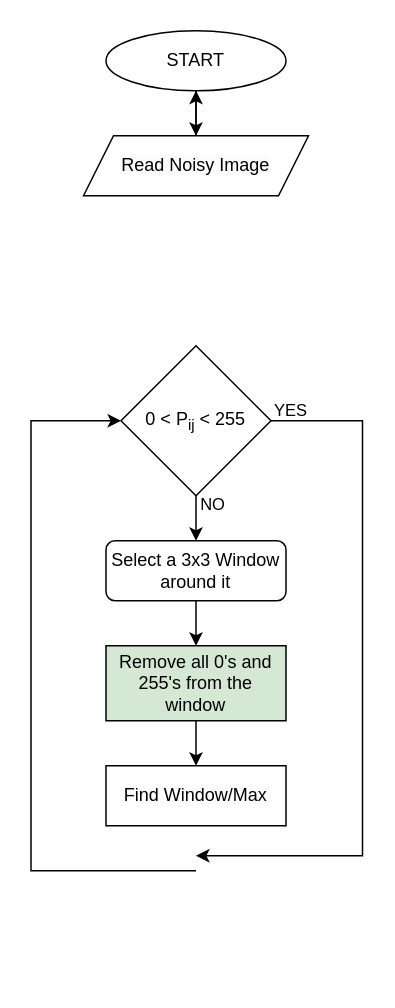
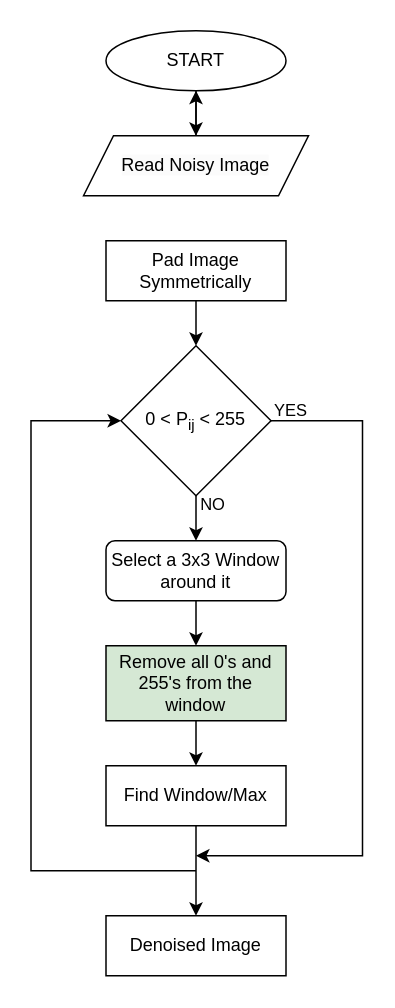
+ <mxCell id="7" value="Pad Image Symmetrically" style="whiteSpace=wrap;html=1;" vertex="1" parent="1"><mxGeometry x="70" y="160" width="120" height="40" as="geometry" /></mxCell>
+ <mxCell id="6" style="edgeStyle=orthogonalEdgeStyle;rounded=0;orthogonalLoop=1;jettySize=auto;html=1;entryX=0.5;entryY=0;entryDx=0;entryDy=0;" edge="1" parent="1" source="7" target="12"><mxGeometry relative="1" as="geometry"><mxPoint x="130" y="240" as="targetPoint" /></mxGeometry></mxCell>
+ <mxCell id="15" style="edgeStyle=orthogonalEdgeStyle;rounded=0;orthogonalLoop=1;jettySize=auto;html=1;entryX=0.5;entryY=0;entryDx=0;entryDy=0;" edge="1" parent="1" source="16" target="17"><mxGeometry relative="1" as="geometry"><Array as="points"><mxPoint x="130" y="510" /><mxPoint x="130" y="510" /></Array></mxGeometry></mxCell>
+ <mxCell id="17" value="Denoised Image" style="rounded=0;whiteSpace=wrap;html=1;" vertex="1" parent="1"><mxGeometry x="70" y="610" width="120" height="40" as="geometry" /></mxCell>
